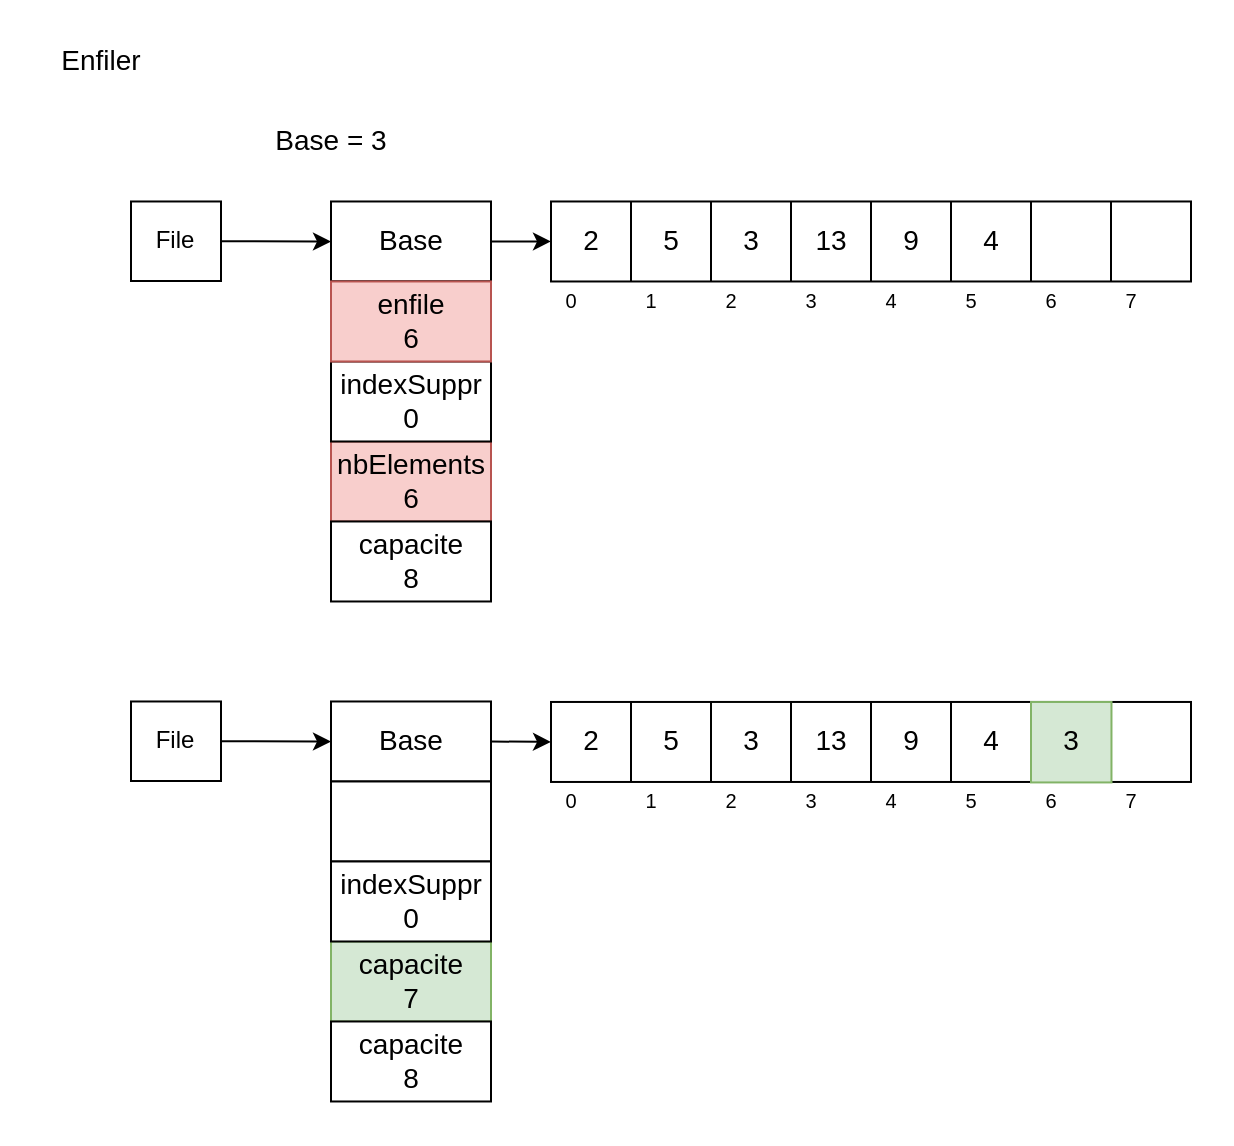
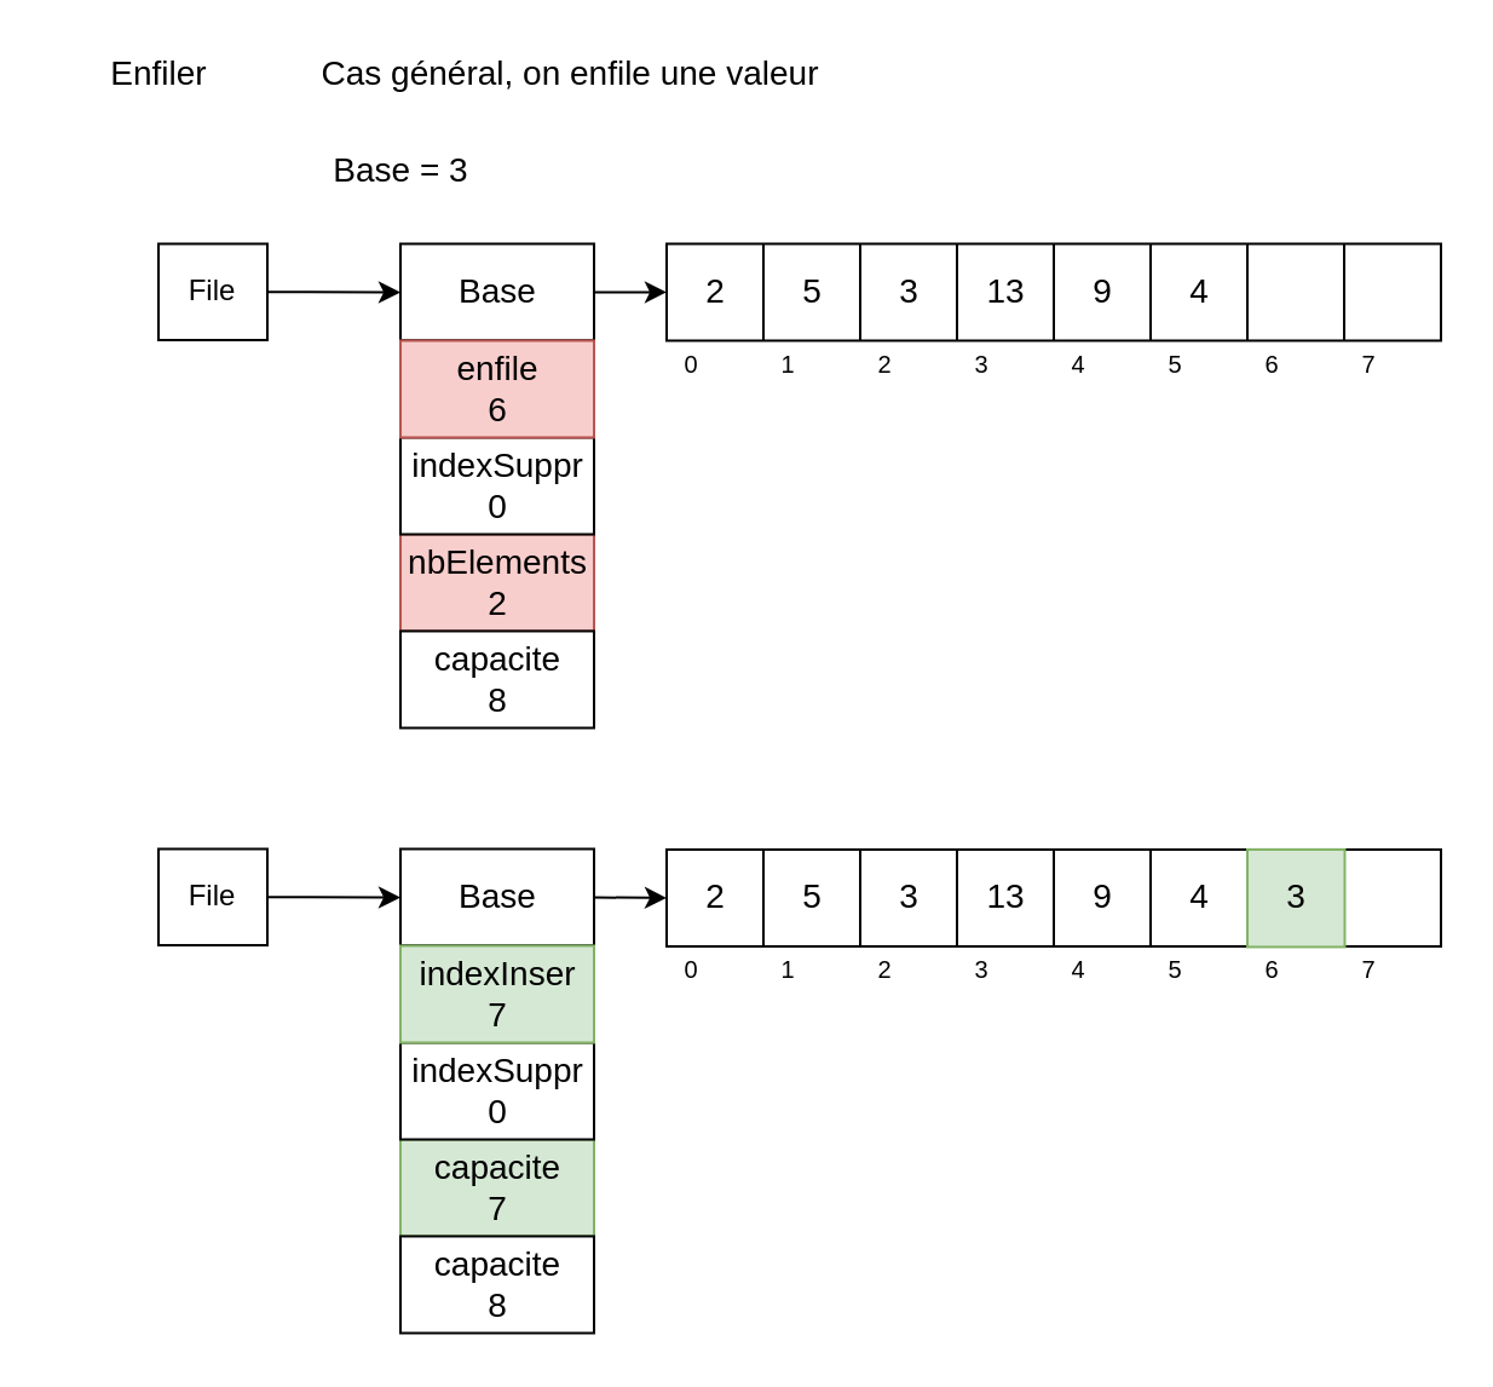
- <mxCell id="3" value="&lt;font style=&quot;font-size: 14px&quot;&gt;Enfiler&lt;/font&gt;" style="text;html=1;resizable=0;autosize=1;align=center;verticalAlign=middle;points=[];fillColor=none;strokeColor=none;rounded=0;" vertex="1" parent="1"><mxGeometry x="20" y="20" width="60" height="20" as="geometry" /></mxCell>
+ <mxCell id="3" value="&lt;font style=&quot;font-size: 14px&quot;&gt;Enfiler&lt;/font&gt;" style="text;html=1;resizable=0;autosize=1;align=center;verticalAlign=middle;points=[];fillColor=none;strokeColor=none;rounded=0;" vertex="1" parent="1"><mxGeometry x="35" y="20" width="60" height="20" as="geometry" /></mxCell>
+ <mxCell id="76" value="&lt;font style=&quot;font-size: 14px&quot;&gt;Cas général, on enfile une valeur&lt;/font&gt;" style="text;html=1;resizable=0;autosize=1;align=center;verticalAlign=middle;points=[];fillColor=none;strokeColor=none;rounded=0;" vertex="1" parent="1"><mxGeometry x="125" y="20" width="220" height="20" as="geometry" /></mxCell>
- <mxCell id="26" value="&lt;font style=&quot;font-size: 14px&quot;&gt;nbElements&lt;br&gt;6&lt;br&gt;&lt;/font&gt;" style="text;html=1;resizable=0;autosize=1;align=center;verticalAlign=middle;points=[];fillColor=none;strokeColor=none;rounded=0;" vertex="1" parent="1"><mxGeometry x="160" y="220.24" width="90" height="40" as="geometry" /></mxCell>
+ <mxCell id="26" value="&lt;font style=&quot;font-size: 14px&quot;&gt;nbElements&lt;br&gt;2&lt;br&gt;&lt;/font&gt;" style="text;html=1;resizable=0;autosize=1;align=center;verticalAlign=middle;points=[];fillColor=none;strokeColor=none;rounded=0;" vertex="1" parent="1"><mxGeometry x="160" y="220.24" width="90" height="40" as="geometry" /></mxCell>
+ <mxCell id="46" value="&lt;font style=&quot;font-size: 14px&quot;&gt;indexInser&lt;br&gt;7&lt;br&gt;&lt;/font&gt;" style="text;html=1;resizable=0;autosize=1;align=center;verticalAlign=middle;points=[];fillColor=#d5e8d4;strokeColor=#82b366;rounded=0;" vertex="1" parent="1"><mxGeometry x="165" y="390.24" width="80" height="40" as="geometry" /></mxCell>
